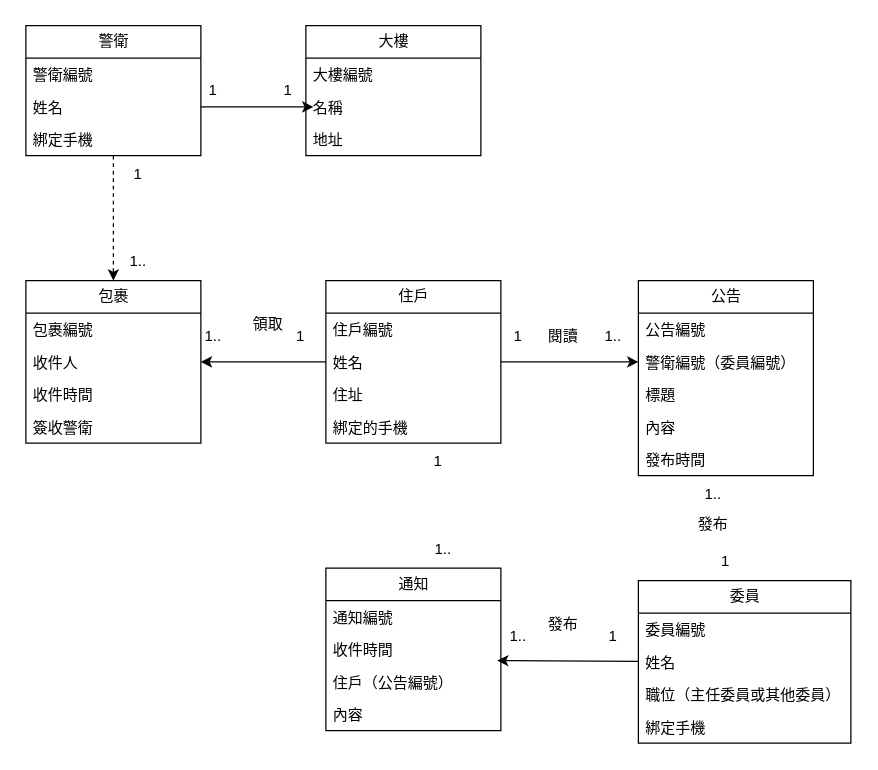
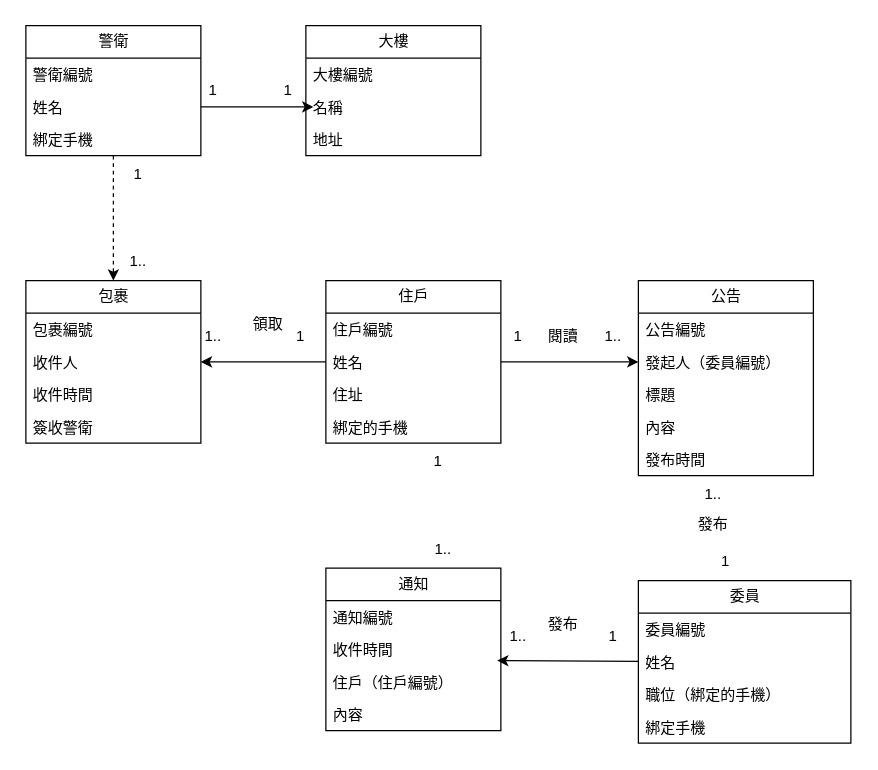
- <mxCell id="13" value="警衛編號（委員編號）" style="text;strokeColor=none;fillColor=none;align=left;verticalAlign=top;spacingLeft=4;spacingRight=4;overflow=hidden;rotatable=0;points=[[0,0.5],[1,0.5]];portConstraint=eastwest;whiteSpace=wrap;html=1;" vertex="1" parent="11"><mxGeometry y="52" width="140" height="26" as="geometry" /></mxCell>
+ <mxCell id="13" value="發起人（委員編號）" style="text;strokeColor=none;fillColor=none;align=left;verticalAlign=top;spacingLeft=4;spacingRight=4;overflow=hidden;rotatable=0;points=[[0,0.5],[1,0.5]];portConstraint=eastwest;whiteSpace=wrap;html=1;" vertex="1" parent="11"><mxGeometry y="52" width="140" height="26" as="geometry" /></mxCell>
- <mxCell id="9" value="住戶（公告編號）" style="text;strokeColor=none;fillColor=none;align=left;verticalAlign=top;spacingLeft=4;spacingRight=4;overflow=hidden;rotatable=0;points=[[0,0.5],[1,0.5]];portConstraint=eastwest;whiteSpace=wrap;html=1;" vertex="1" parent="6"><mxGeometry y="78" width="140" height="26" as="geometry" /></mxCell>
+ <mxCell id="9" value="住戶（住戶編號）" style="text;strokeColor=none;fillColor=none;align=left;verticalAlign=top;spacingLeft=4;spacingRight=4;overflow=hidden;rotatable=0;points=[[0,0.5],[1,0.5]];portConstraint=eastwest;whiteSpace=wrap;html=1;" vertex="1" parent="6"><mxGeometry y="78" width="140" height="26" as="geometry" /></mxCell>
- <mxCell id="20" value="職位（主任委員或其他委員）" style="text;strokeColor=none;fillColor=none;align=left;verticalAlign=top;spacingLeft=4;spacingRight=4;overflow=hidden;rotatable=0;points=[[0,0.5],[1,0.5]];portConstraint=eastwest;whiteSpace=wrap;html=1;" vertex="1" parent="17"><mxGeometry y="78" width="170" height="26" as="geometry" /></mxCell>
+ <mxCell id="20" value="職位（綁定的手機）" style="text;strokeColor=none;fillColor=none;align=left;verticalAlign=top;spacingLeft=4;spacingRight=4;overflow=hidden;rotatable=0;points=[[0,0.5],[1,0.5]];portConstraint=eastwest;whiteSpace=wrap;html=1;" vertex="1" parent="17"><mxGeometry y="78" width="170" height="26" as="geometry" /></mxCell>
